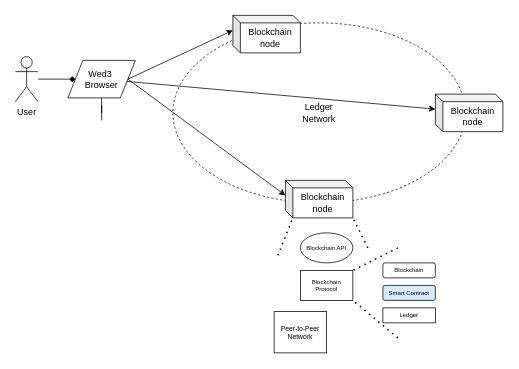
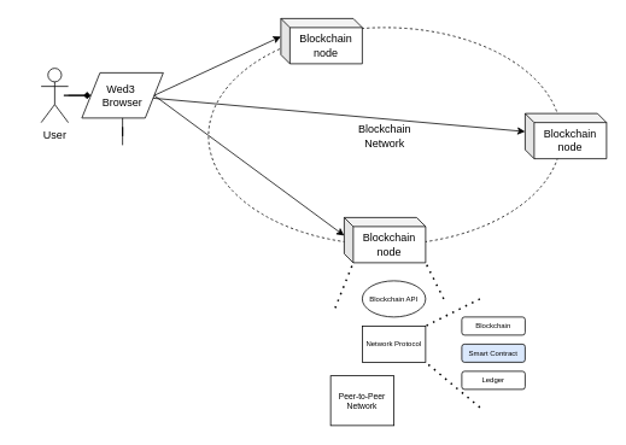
- <mxCell id="7" value="User" style="shape=umlActor;verticalLabelPosition=bottom;verticalAlign=top;html=1;outlineConnect=0;" vertex="1" parent="1"><mxGeometry x="20" y="75" width="30" height="60" as="geometry" /></mxCell>
+ <mxCell id="7" value="User" style="shape=umlActor;verticalLabelPosition=bottom;verticalAlign=top;html=1;outlineConnect=0;" vertex="1" parent="1"><mxGeometry x="45" y="75" width="30" height="60" as="geometry" /></mxCell>
- <mxCell id="2" value="Ledger&lt;div&gt;Network&lt;/div&gt;" style="ellipse;whiteSpace=wrap;html=1;dashed=1;" vertex="1" parent="1"><mxGeometry x="230" y="30" width="390" height="240" as="geometry" /></mxCell>
+ <mxCell id="2" value="Blockchain&lt;div&gt;Network&lt;/div&gt;" style="ellipse;whiteSpace=wrap;html=1;dashed=1;" vertex="1" parent="1"><mxGeometry x="230" y="30" width="390" height="240" as="geometry" /></mxCell>
- <mxCell id="17" value="Blockchain Protocol" style="rounded=0;whiteSpace=wrap;html=1;fontSize=8;" vertex="1" parent="1"><mxGeometry x="400" y="360" width="70" height="40" as="geometry" /></mxCell>
+ <mxCell id="17" value="Network Protocol" style="rounded=0;whiteSpace=wrap;html=1;fontSize=8;" vertex="1" parent="1"><mxGeometry x="400" y="360" width="70" height="40" as="geometry" /></mxCell>
- <mxCell id="23" value="Ledger" style="whiteSpace=wrap;html=1;fontSize=8;rounded=0;" vertex="1" parent="1"><mxGeometry x="510" y="410" width="70" height="20" as="geometry" /></mxCell>
+ <mxCell id="23" value="Ledger" style="rounded=1;whiteSpace=wrap;html=1;fontSize=8;" vertex="1" parent="1"><mxGeometry x="510" y="410" width="70" height="20" as="geometry" /></mxCell>
